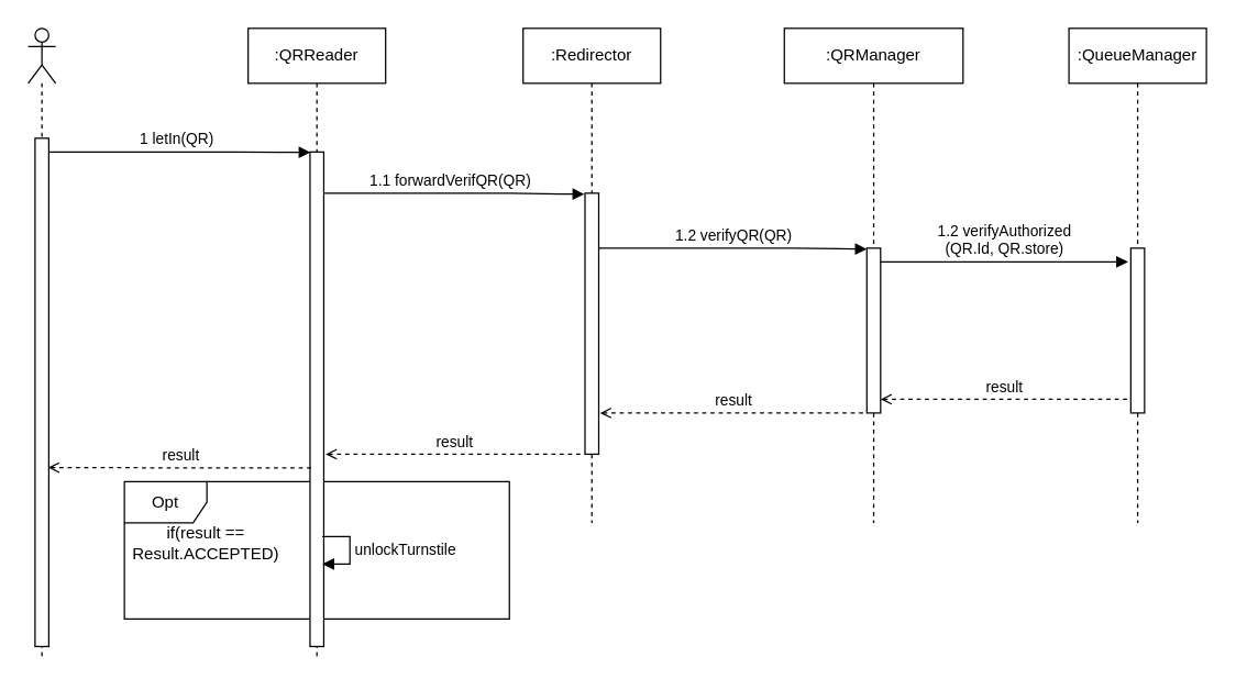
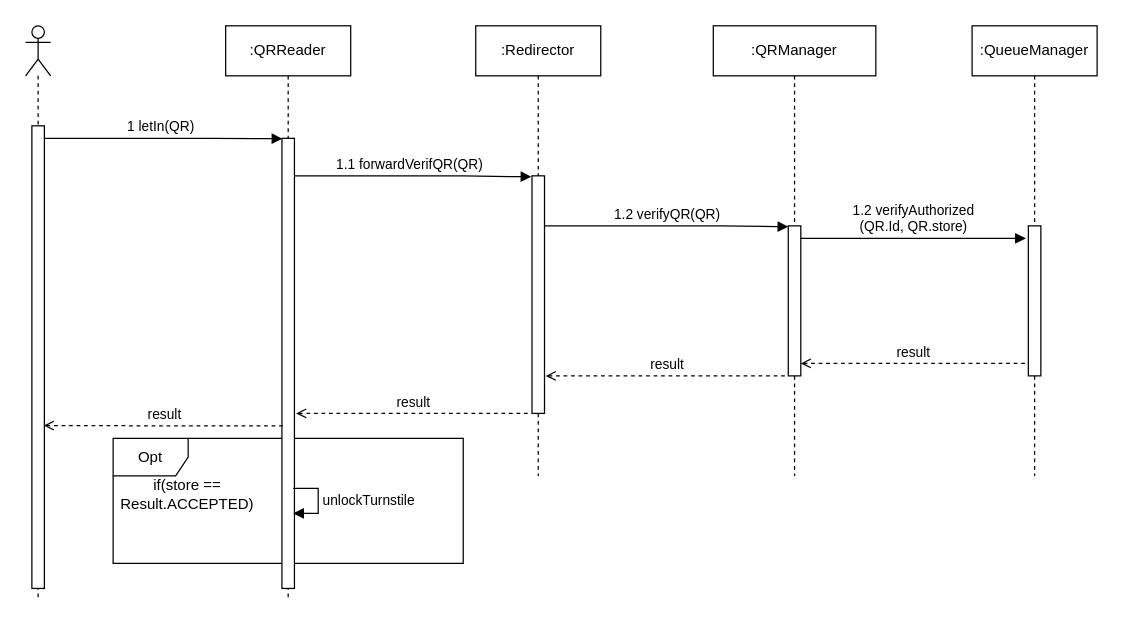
- <mxCell id="21" value="if(result ==&lt;br&gt;Result.ACCEPTED)" style="text;html=1;align=center;verticalAlign=middle;resizable=0;points=[];autosize=1;" parent="1" vertex="1"><mxGeometry x="89" y="380" width="120" height="30" as="geometry" /></mxCell>
+ <mxCell id="21" value="if(store ==&lt;br&gt;Result.ACCEPTED)" style="text;html=1;align=center;verticalAlign=middle;resizable=0;points=[];autosize=1;" parent="1" vertex="1"><mxGeometry x="89" y="380" width="120" height="30" as="geometry" /></mxCell>
